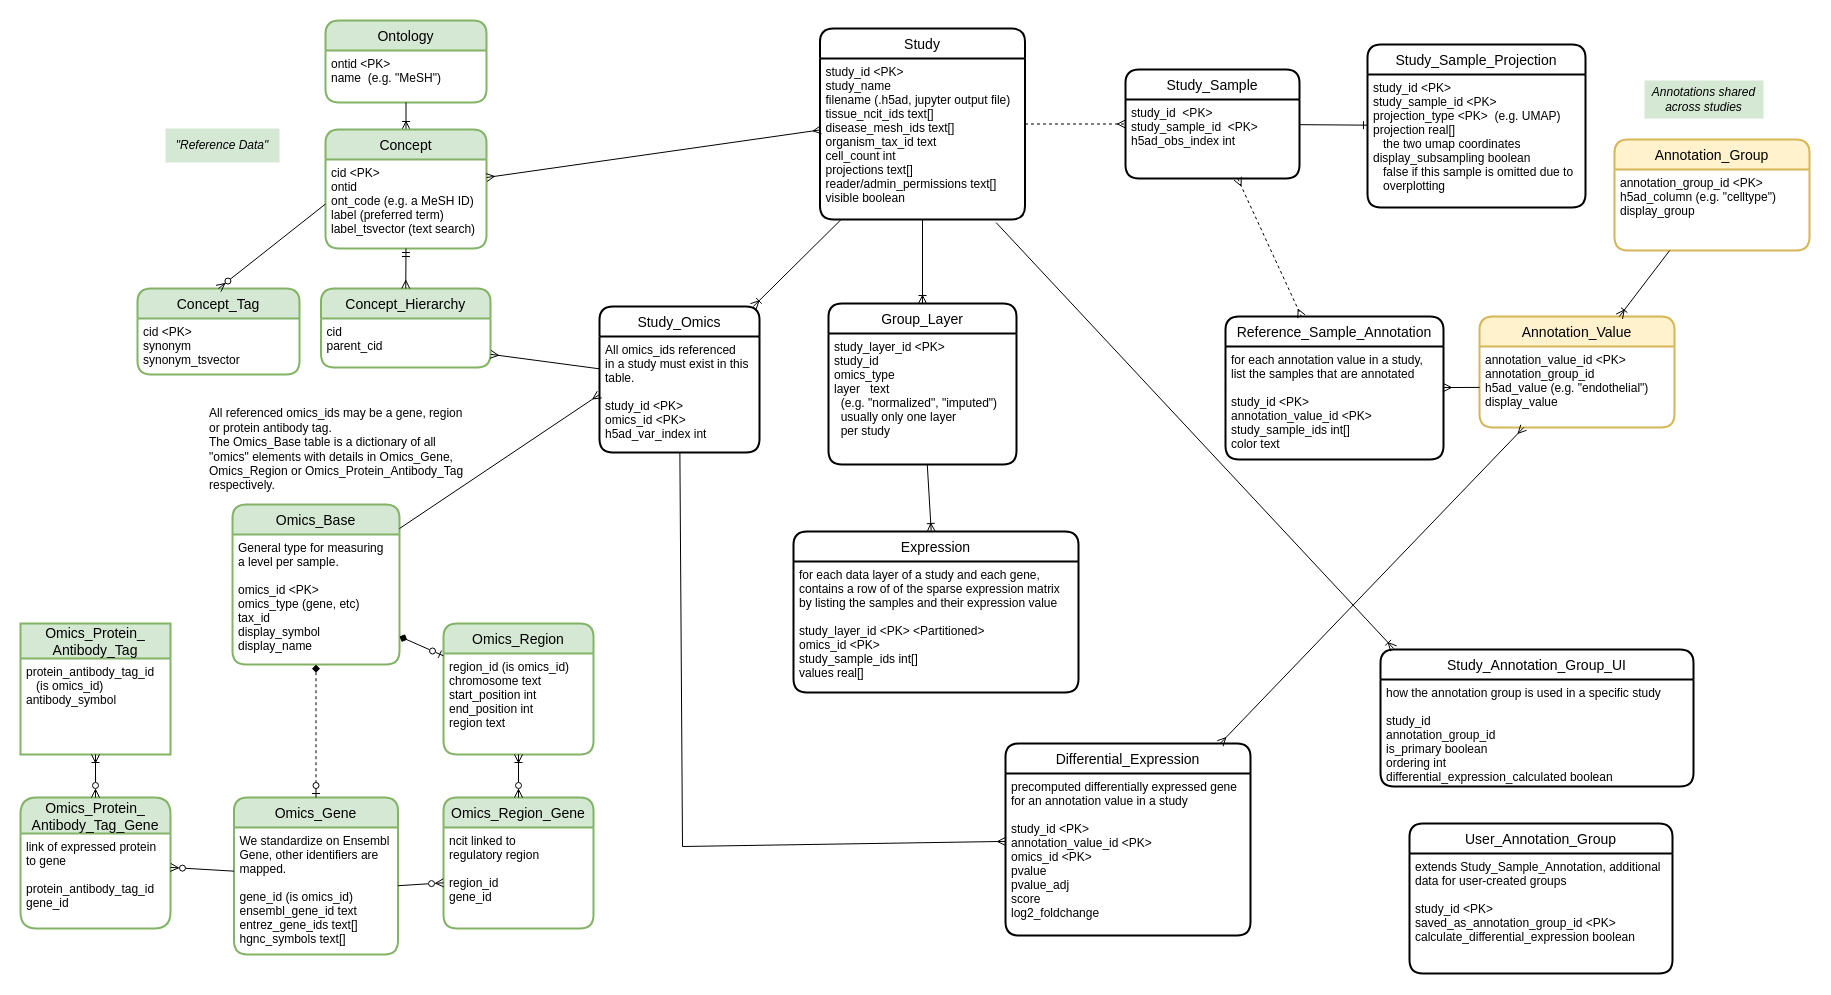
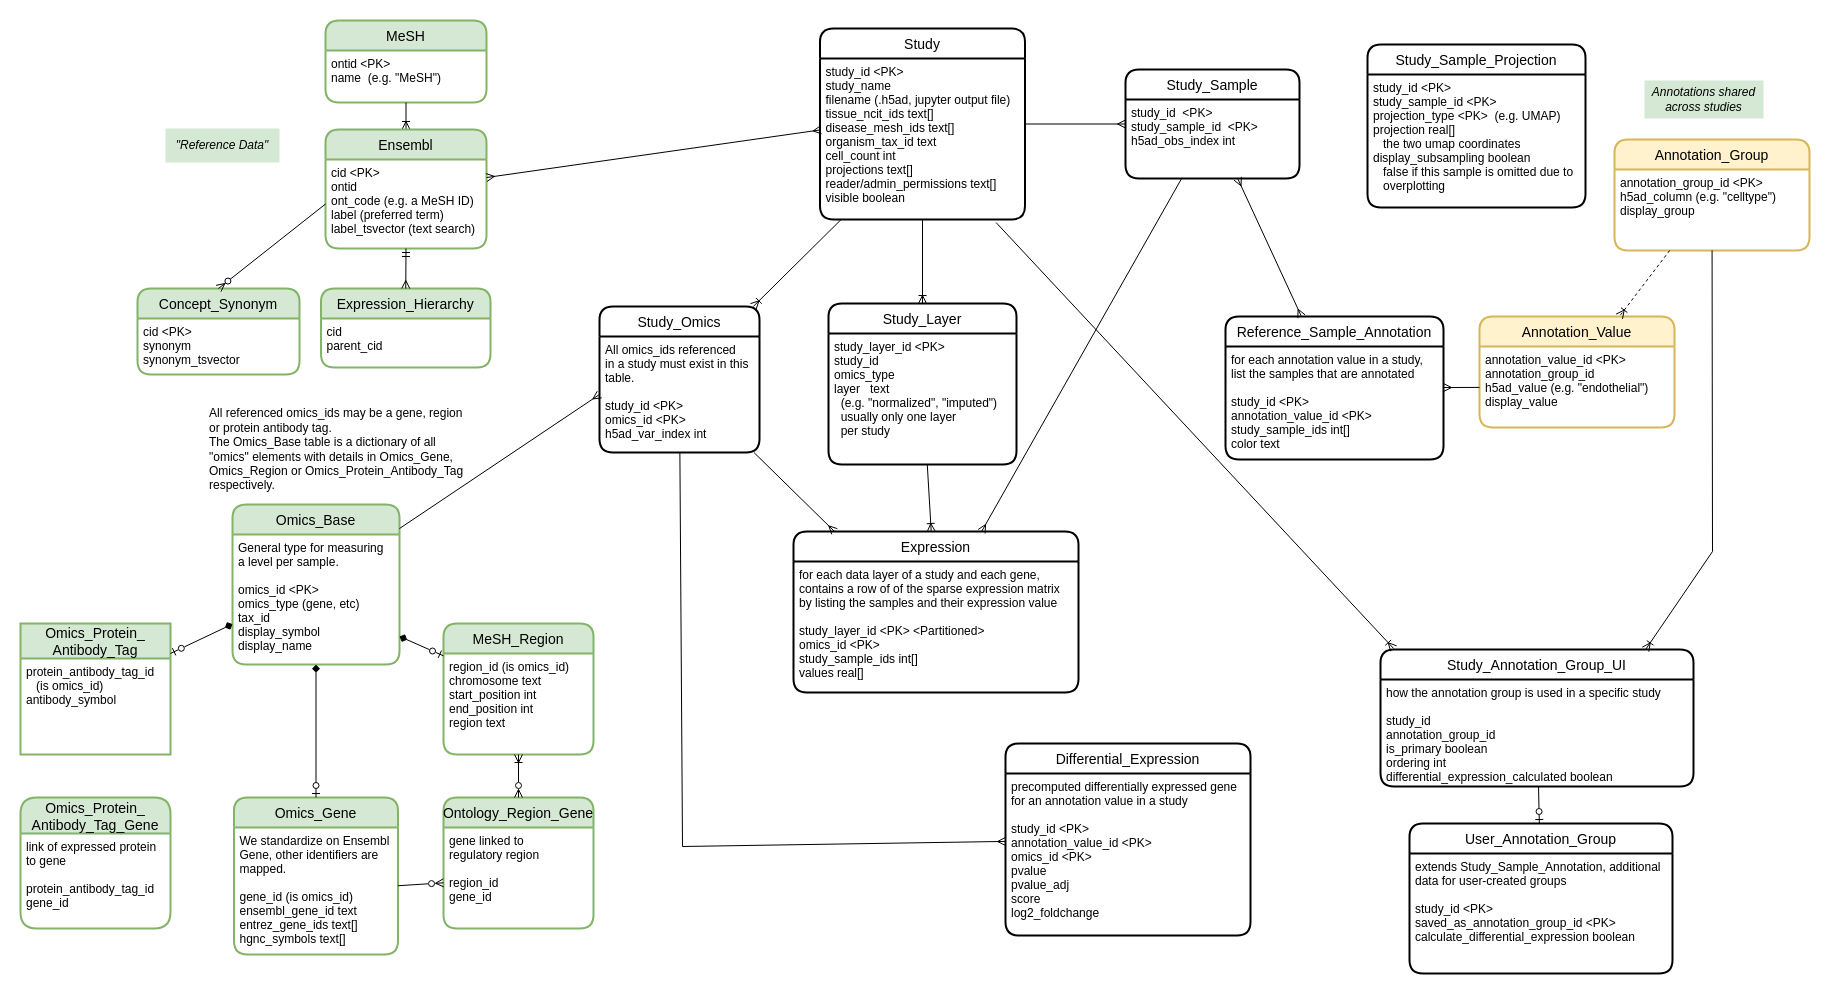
- <mxCell id="4" value="Ontology" style="swimlane;childLayout=stackLayout;horizontal=1;startSize=30;horizontalStack=0;rounded=1;fontSize=14;fontStyle=0;strokeWidth=2;resizeParent=0;resizeLast=1;shadow=0;dashed=0;align=center;fillColor=#d5e8d4;strokeColor=#82b366;" parent="1" vertex="1"><mxGeometry x="325" y="20" width="161" height="82" as="geometry" /></mxCell>
+ <mxCell id="4" value="MeSH" style="swimlane;childLayout=stackLayout;horizontal=1;startSize=30;horizontalStack=0;rounded=1;fontSize=14;fontStyle=0;strokeWidth=2;resizeParent=0;resizeLast=1;shadow=0;dashed=0;align=center;fillColor=#d5e8d4;strokeColor=#82b366;" parent="1" vertex="1"><mxGeometry x="325" y="20" width="161" height="82" as="geometry" /></mxCell>
- <mxCell id="49" value="" style="fontSize=12;html=1;endArrow=ERmany;rounded=0;endFill=0;dashed=1;" parent="1" source="2" target="31" edge="1"><mxGeometry x="1" y="-189" width="100" height="100" relative="1" as="geometry"><mxPoint x="1569.027" y="341" as="sourcePoint" /><mxPoint x="1464.702" y="521" as="targetPoint" /><Array as="points" /><mxPoint x="132" y="180" as="offset" /></mxGeometry></mxCell>
+ <mxCell id="49" value="" style="fontSize=12;html=1;endArrow=ERmany;rounded=0;endFill=0;" parent="1" source="2" target="31" edge="1"><mxGeometry x="1" y="-189" width="100" height="100" relative="1" as="geometry"><mxPoint x="1569.027" y="341" as="sourcePoint" /><mxPoint x="1464.702" y="521" as="targetPoint" /><Array as="points" /><mxPoint x="132" y="180" as="offset" /></mxGeometry></mxCell>
- <mxCell id="50" value="" style="fontSize=12;html=1;endArrow=ERone;rounded=0;endFill=0;" parent="1" source="31" target="37" edge="1"><mxGeometry x="1" y="-189" width="100" height="100" relative="1" as="geometry"><mxPoint x="1043" y="163.324" as="sourcePoint" /><mxPoint x="1172" y="239.874" as="targetPoint" /><Array as="points" /><mxPoint x="132" y="180" as="offset" /></mxGeometry></mxCell>
- <mxCell id="7" value="Concept" style="swimlane;childLayout=stackLayout;horizontal=1;startSize=30;horizontalStack=0;rounded=1;fontSize=14;fontStyle=0;strokeWidth=2;resizeParent=0;resizeLast=1;shadow=0;dashed=0;align=center;fillColor=#d5e8d4;strokeColor=#82b366;" parent="1" vertex="1"><mxGeometry x="325" y="129" width="161" height="119" as="geometry" /></mxCell>
+ <mxCell id="7" value="Ensembl" style="swimlane;childLayout=stackLayout;horizontal=1;startSize=30;horizontalStack=0;rounded=1;fontSize=14;fontStyle=0;strokeWidth=2;resizeParent=0;resizeLast=1;shadow=0;dashed=0;align=center;fillColor=#d5e8d4;strokeColor=#82b366;" parent="1" vertex="1"><mxGeometry x="325" y="129" width="161" height="119" as="geometry" /></mxCell>
- <mxCell id="36" value="" style="fontSize=12;html=1;endArrow=ERmany;rounded=0;endFill=0;startArrow=ERmany;startFill=0;dashed=1;" parent="1" source="31" target="33" edge="1"><mxGeometry x="1" y="-189" width="100" height="100" relative="1" as="geometry"><mxPoint x="1806" y="453" as="sourcePoint" /><mxPoint x="1614" y="616" as="targetPoint" /><Array as="points" /><mxPoint x="132" y="180" as="offset" /></mxGeometry></mxCell>
+ <mxCell id="36" value="" style="fontSize=12;html=1;endArrow=ERmany;rounded=0;endFill=0;startArrow=ERmany;startFill=0;" parent="1" source="31" target="33" edge="1"><mxGeometry x="1" y="-189" width="100" height="100" relative="1" as="geometry"><mxPoint x="1806" y="453" as="sourcePoint" /><mxPoint x="1614" y="616" as="targetPoint" /><Array as="points" /><mxPoint x="132" y="180" as="offset" /></mxGeometry></mxCell>
- <mxCell id="26" value="" style="fontSize=12;html=1;endArrow=ERoneToMany;rounded=0;" parent="1" source="22" target="24" edge="1"><mxGeometry width="100" height="100" relative="1" as="geometry"><mxPoint x="1586.5" y="134" as="sourcePoint" /><mxPoint x="1586" y="201" as="targetPoint" /><Array as="points" /></mxGeometry></mxCell>
+ <mxCell id="26" value="" style="fontSize=12;html=1;endArrow=ERoneToMany;rounded=0;dashed=1;" parent="1" source="22" target="24" edge="1"><mxGeometry width="100" height="100" relative="1" as="geometry"><mxPoint x="1586.5" y="134" as="sourcePoint" /><mxPoint x="1586" y="201" as="targetPoint" /><Array as="points" /></mxGeometry></mxCell>
- <mxCell id="12" value="Concept_Tag" style="swimlane;childLayout=stackLayout;horizontal=1;startSize=30;horizontalStack=0;rounded=1;fontSize=14;fontStyle=0;strokeWidth=2;resizeParent=0;resizeLast=1;shadow=0;dashed=0;align=center;fillColor=#d5e8d4;strokeColor=#82b366;" parent="1" vertex="1"><mxGeometry x="137" y="288" width="162" height="86" as="geometry" /></mxCell>
+ <mxCell id="12" value="Concept_Synonym" style="swimlane;childLayout=stackLayout;horizontal=1;startSize=30;horizontalStack=0;rounded=1;fontSize=14;fontStyle=0;strokeWidth=2;resizeParent=0;resizeLast=1;shadow=0;dashed=0;align=center;fillColor=#d5e8d4;strokeColor=#82b366;" parent="1" vertex="1"><mxGeometry x="137" y="288" width="162" height="86" as="geometry" /></mxCell>
- <mxCell id="9" value="Concept_Hierarchy" style="swimlane;childLayout=stackLayout;horizontal=1;startSize=30;horizontalStack=0;rounded=1;fontSize=14;fontStyle=0;strokeWidth=2;resizeParent=0;resizeLast=1;shadow=0;dashed=0;align=center;fillColor=#d5e8d4;strokeColor=#82b366;" parent="1" vertex="1"><mxGeometry x="320.5" y="288" width="169.5" height="79" as="geometry" /></mxCell>
+ <mxCell id="9" value="Expression_Hierarchy" style="swimlane;childLayout=stackLayout;horizontal=1;startSize=30;horizontalStack=0;rounded=1;fontSize=14;fontStyle=0;strokeWidth=2;resizeParent=0;resizeLast=1;shadow=0;dashed=0;align=center;fillColor=#d5e8d4;strokeColor=#82b366;" parent="1" vertex="1"><mxGeometry x="320.5" y="288" width="169.5" height="79" as="geometry" /></mxCell>
- <mxCell id="29" value="Group_Layer" style="swimlane;childLayout=stackLayout;horizontal=1;startSize=30;horizontalStack=0;rounded=1;fontSize=14;fontStyle=0;strokeWidth=2;resizeParent=0;resizeLast=1;shadow=0;dashed=0;align=center;" parent="1" vertex="1"><mxGeometry x="828" y="303" width="188" height="161" as="geometry" /></mxCell>
+ <mxCell id="29" value="Study_Layer" style="swimlane;childLayout=stackLayout;horizontal=1;startSize=30;horizontalStack=0;rounded=1;fontSize=14;fontStyle=0;strokeWidth=2;resizeParent=0;resizeLast=1;shadow=0;dashed=0;align=center;" parent="1" vertex="1"><mxGeometry x="828" y="303" width="188" height="161" as="geometry" /></mxCell>
+ <mxCell id="54" value="" style="fontSize=12;html=1;endArrow=ERmany;rounded=0;endFill=0;" parent="1" source="31" target="39" edge="1"><mxGeometry width="100" height="100" relative="1" as="geometry"><mxPoint x="767.323" y="381" as="sourcePoint" /><mxPoint x="587.138" y="788" as="targetPoint" /><Array as="points" /></mxGeometry></mxCell>
- <mxCell id="47" value="" style="fontSize=12;html=1;endArrow=ERmany;rounded=0;endFill=0;" parent="1" source="20" target="10" edge="1"><mxGeometry width="100" height="100" relative="1" as="geometry"><mxPoint x="745.069" y="714" as="sourcePoint" /><mxPoint x="743.431" y="759" as="targetPoint" /></mxGeometry></mxCell>
+ <mxCell id="47" value="" style="fontSize=12;html=1;endArrow=ERmany;rounded=0;endFill=0;entryX=0.144;entryY=0;entryDx=0;entryDy=0;entryPerimeter=0;" parent="1" source="20" target="39" edge="1"><mxGeometry width="100" height="100" relative="1" as="geometry"><mxPoint x="745.069" y="714" as="sourcePoint" /><mxPoint x="743.431" y="759" as="targetPoint" /></mxGeometry></mxCell>
+ <mxCell id="55" value="" style="fontSize=12;html=1;endArrow=ERoneToMany;rounded=0;entryX=0.847;entryY=0;entryDx=0;entryDy=0;entryPerimeter=0;" parent="1" source="22" target="27" edge="1"><mxGeometry width="100" height="100" relative="1" as="geometry"><mxPoint x="1592.5" y="164" as="sourcePoint" /><mxPoint x="1592.5" y="230" as="targetPoint" /><Array as="points"><mxPoint x="1712" y="551" /></Array></mxGeometry></mxCell>
- <mxCell id="48" value="" style="fontSize=12;html=1;endArrow=ERmany;rounded=0;endFill=0;startArrow=ERmany;startFill=0;" parent="1" source="24" target="41" edge="1"><mxGeometry x="1" y="-189" width="100" height="100" relative="1" as="geometry"><mxPoint x="1289.359" y="346" as="sourcePoint" /><mxPoint x="1386.842" y="521" as="targetPoint" /><Array as="points" /><mxPoint x="132" y="180" as="offset" /></mxGeometry></mxCell>
+ <mxCell id="74" value="" style="fontSize=12;html=1;endArrow=ERzeroToOne;rounded=0;endFill=0;startArrow=diamond;startFill=1;" edge="1" parent="1" source="15" target="68"><mxGeometry width="100" height="100" relative="1" as="geometry"><mxPoint x="421" y="651.805" as="sourcePoint" /><mxPoint x="494" y="662.999" as="targetPoint" /><Array as="points" /></mxGeometry></mxCell>
- <mxCell id="61" value="Omics_Region" style="swimlane;childLayout=stackLayout;horizontal=1;startSize=30;horizontalStack=0;rounded=1;fontSize=14;fontStyle=0;strokeWidth=2;resizeParent=0;resizeLast=1;shadow=0;dashed=0;align=center;fillColor=#d5e8d4;strokeColor=#82b366;" vertex="1" parent="1"><mxGeometry x="443" y="623" width="150" height="131" as="geometry" /></mxCell>
+ <mxCell id="61" value="MeSH_Region" style="swimlane;childLayout=stackLayout;horizontal=1;startSize=30;horizontalStack=0;rounded=1;fontSize=14;fontStyle=0;strokeWidth=2;resizeParent=0;resizeLast=1;shadow=0;dashed=0;align=center;fillColor=#d5e8d4;strokeColor=#82b366;" vertex="1" parent="1"><mxGeometry x="443" y="623" width="150" height="131" as="geometry" /></mxCell>
- <mxCell id="19" value="" style="fontSize=12;html=1;endArrow=ERzeroToOne;rounded=0;endFill=0;startArrow=diamond;startFill=1;dashed=1;" parent="1" source="15" target="17" edge="1"><mxGeometry width="100" height="100" relative="1" as="geometry"><mxPoint x="299.5" y="669" as="sourcePoint" /><mxPoint x="299" y="736" as="targetPoint" /><Array as="points" /></mxGeometry></mxCell>
+ <mxCell id="19" value="" style="fontSize=12;html=1;endArrow=ERzeroToOne;rounded=0;endFill=0;startArrow=diamond;startFill=1;" parent="1" source="15" target="17" edge="1"><mxGeometry width="100" height="100" relative="1" as="geometry"><mxPoint x="299.5" y="669" as="sourcePoint" /><mxPoint x="299" y="736" as="targetPoint" /><Array as="points" /></mxGeometry></mxCell>
- <mxCell id="73" value="" style="fontSize=12;html=1;endArrow=ERzeroToMany;rounded=0;endFill=0;startArrow=ERoneToMany;startFill=0;" edge="1" parent="1" source="68" target="70"><mxGeometry width="100" height="100" relative="1" as="geometry"><mxPoint x="569.612" y="740" as="sourcePoint" /><mxPoint x="570.206" y="789" as="targetPoint" /><Array as="points" /></mxGeometry></mxCell>
+ <mxCell id="57" value="" style="fontSize=12;html=1;endArrow=ERzeroToOne;rounded=0;endFill=0;" parent="1" source="27" target="43" edge="1"><mxGeometry width="100" height="100" relative="1" as="geometry"><mxPoint x="558.271" y="132" as="sourcePoint" /><mxPoint x="553.729" y="190" as="targetPoint" /><Array as="points" /></mxGeometry></mxCell>
- <mxCell id="64" value="Omics_Region_Gene" style="swimlane;childLayout=stackLayout;horizontal=1;startSize=30;horizontalStack=0;rounded=1;fontSize=14;fontStyle=0;strokeWidth=2;resizeParent=0;resizeLast=1;shadow=0;dashed=0;align=center;fillColor=#d5e8d4;strokeColor=#82b366;" vertex="1" parent="1"><mxGeometry x="443" y="797" width="150" height="131" as="geometry" /></mxCell>
+ <mxCell id="64" value="Ontology_Region_Gene" style="swimlane;childLayout=stackLayout;horizontal=1;startSize=30;horizontalStack=0;rounded=1;fontSize=14;fontStyle=0;strokeWidth=2;resizeParent=0;resizeLast=1;shadow=0;dashed=0;align=center;fillColor=#d5e8d4;strokeColor=#82b366;" vertex="1" parent="1"><mxGeometry x="443" y="797" width="150" height="131" as="geometry" /></mxCell>
- <mxCell id="65" value="ncit linked to&#10;regulatory region&#10;&#10;region_id&#10;gene_id" style="align=left;strokeColor=none;fillColor=none;spacingLeft=4;fontSize=12;verticalAlign=top;resizable=0;rotatable=0;part=1;" vertex="1" parent="64"><mxGeometry y="30" width="150" height="101" as="geometry" /></mxCell>
+ <mxCell id="65" value="gene linked to&#10;regulatory region&#10;&#10;region_id&#10;gene_id" style="align=left;strokeColor=none;fillColor=none;spacingLeft=4;fontSize=12;verticalAlign=top;resizable=0;rotatable=0;part=1;" vertex="1" parent="64"><mxGeometry y="30" width="150" height="101" as="geometry" /></mxCell>
- <mxCell id="72" value="" style="fontSize=12;html=1;endArrow=ERzeroToMany;rounded=0;endFill=0;startArrow=none;startFill=0;" edge="1" parent="1" source="17" target="70"><mxGeometry width="100" height="100" relative="1" as="geometry"><mxPoint x="411" y="843.715" as="sourcePoint" /><mxPoint x="496" y="857.413" as="targetPoint" /><Array as="points" /></mxGeometry></mxCell>
